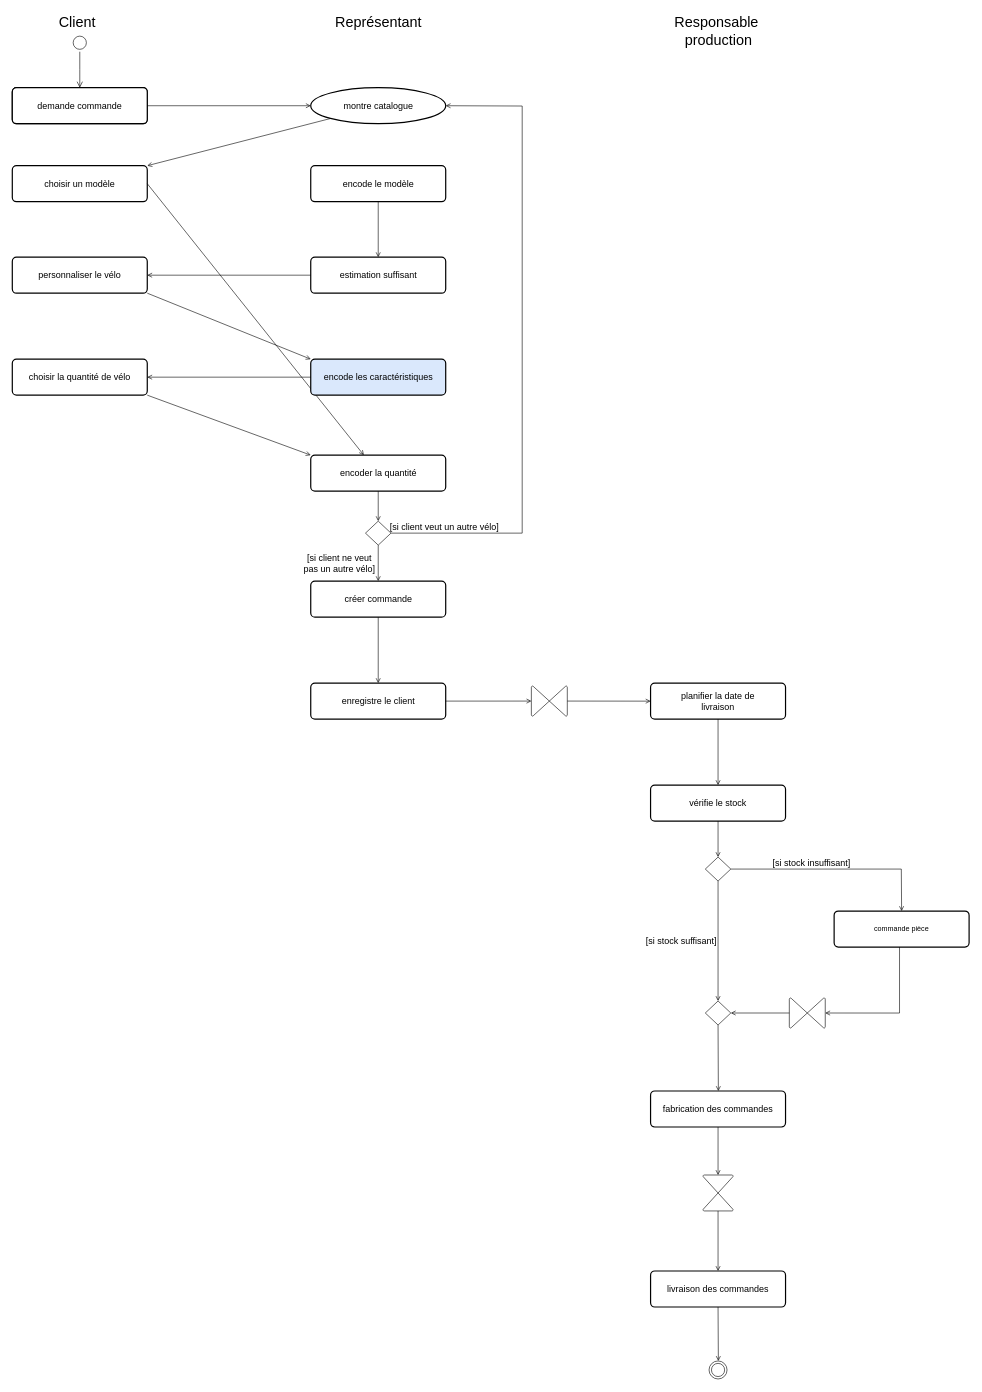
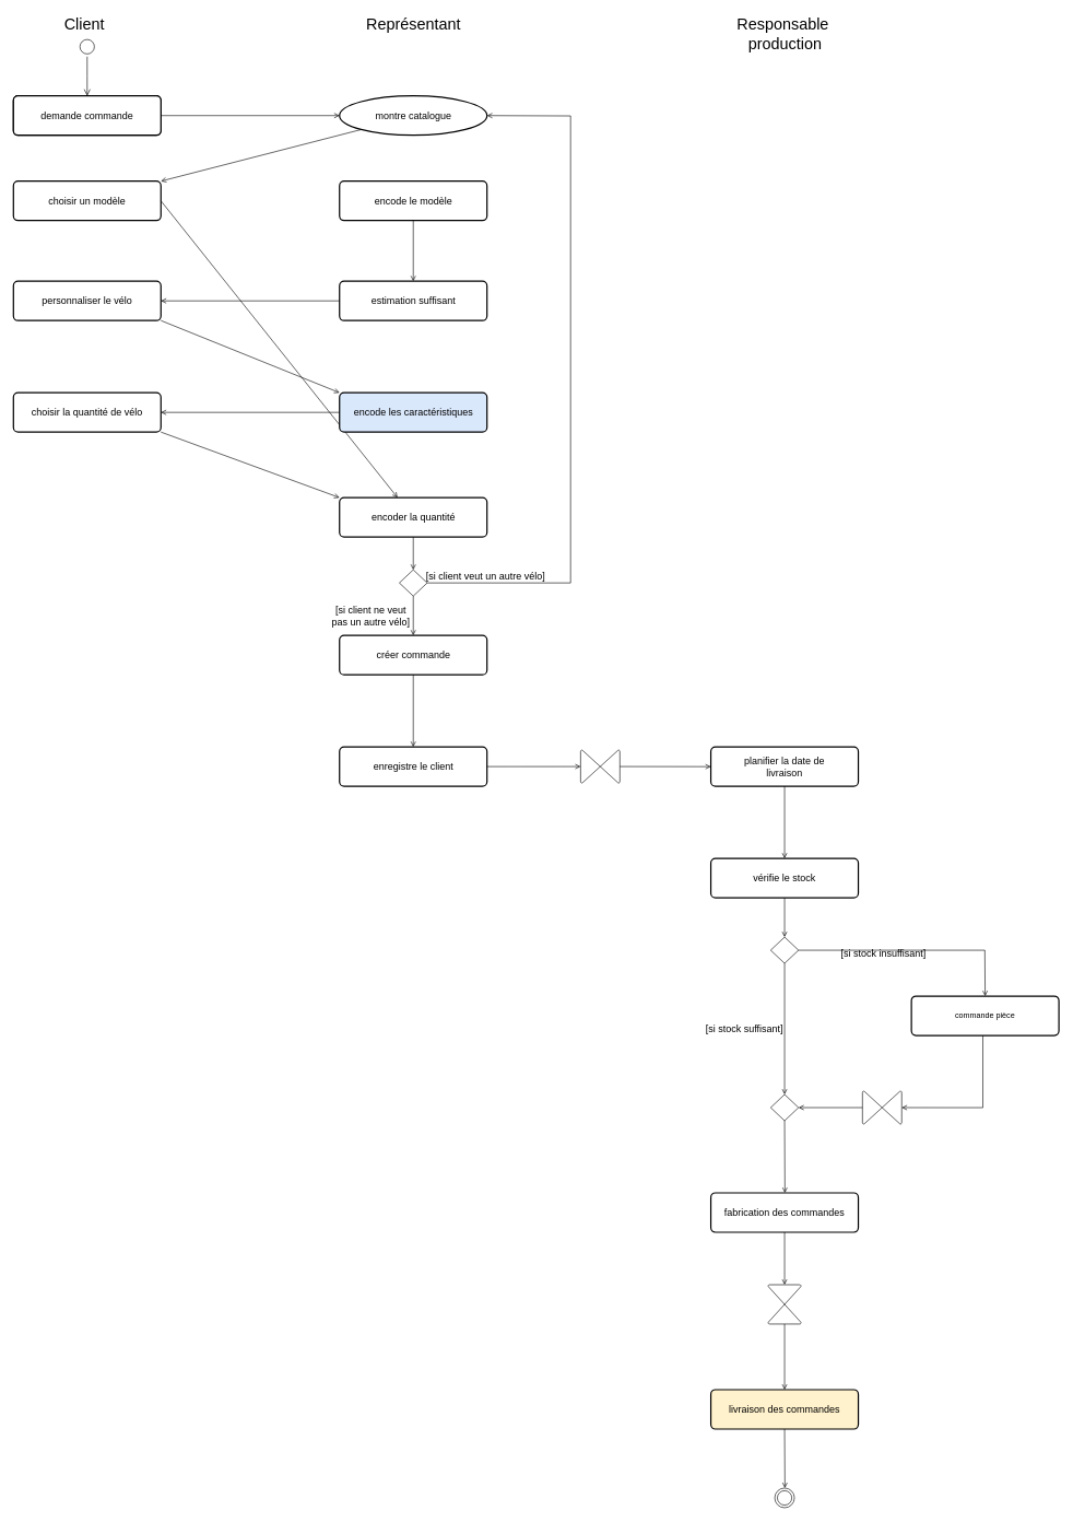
- <mxCell id="57" value="&lt;font style=&quot;font-size: 15px&quot;&gt;[si stock insuffisant]&lt;/font&gt;" style="text;html=1;align=center;verticalAlign=middle;resizable=0;points=[];autosize=1;strokeColor=none;fillColor=none;fontSize=15;" parent="1" vertex="1"><mxGeometry x="1276.5" y="1428" width="150" height="20" as="geometry" /></mxCell>
+ <mxCell id="57" value="&lt;font style=&quot;font-size: 15px&quot;&gt;[si stock insuffisant]&lt;/font&gt;" style="text;html=1;align=center;verticalAlign=middle;resizable=0;points=[];autosize=1;strokeColor=none;fillColor=none;fontSize=15;" parent="1" vertex="1"><mxGeometry x="1271.5" y="1443" width="150" height="20" as="geometry" /></mxCell>
- <mxCell id="51" value="&lt;font style=&quot;font-size: 15px&quot;&gt;livraison des commandes&lt;/font&gt;" style="rounded=1;whiteSpace=wrap;html=1;absoluteArcSize=1;arcSize=14;strokeWidth=2;" parent="1" vertex="1"><mxGeometry x="1084.01" y="2118" width="225" height="60" as="geometry" /></mxCell>
+ <mxCell id="51" value="&lt;font style=&quot;font-size: 15px&quot;&gt;livraison des commandes&lt;/font&gt;" style="rounded=1;whiteSpace=wrap;html=1;absoluteArcSize=1;arcSize=14;strokeWidth=2;fillColor=#fff2cc;" parent="1" vertex="1"><mxGeometry x="1084.01" y="2118" width="225" height="60" as="geometry" /></mxCell>
